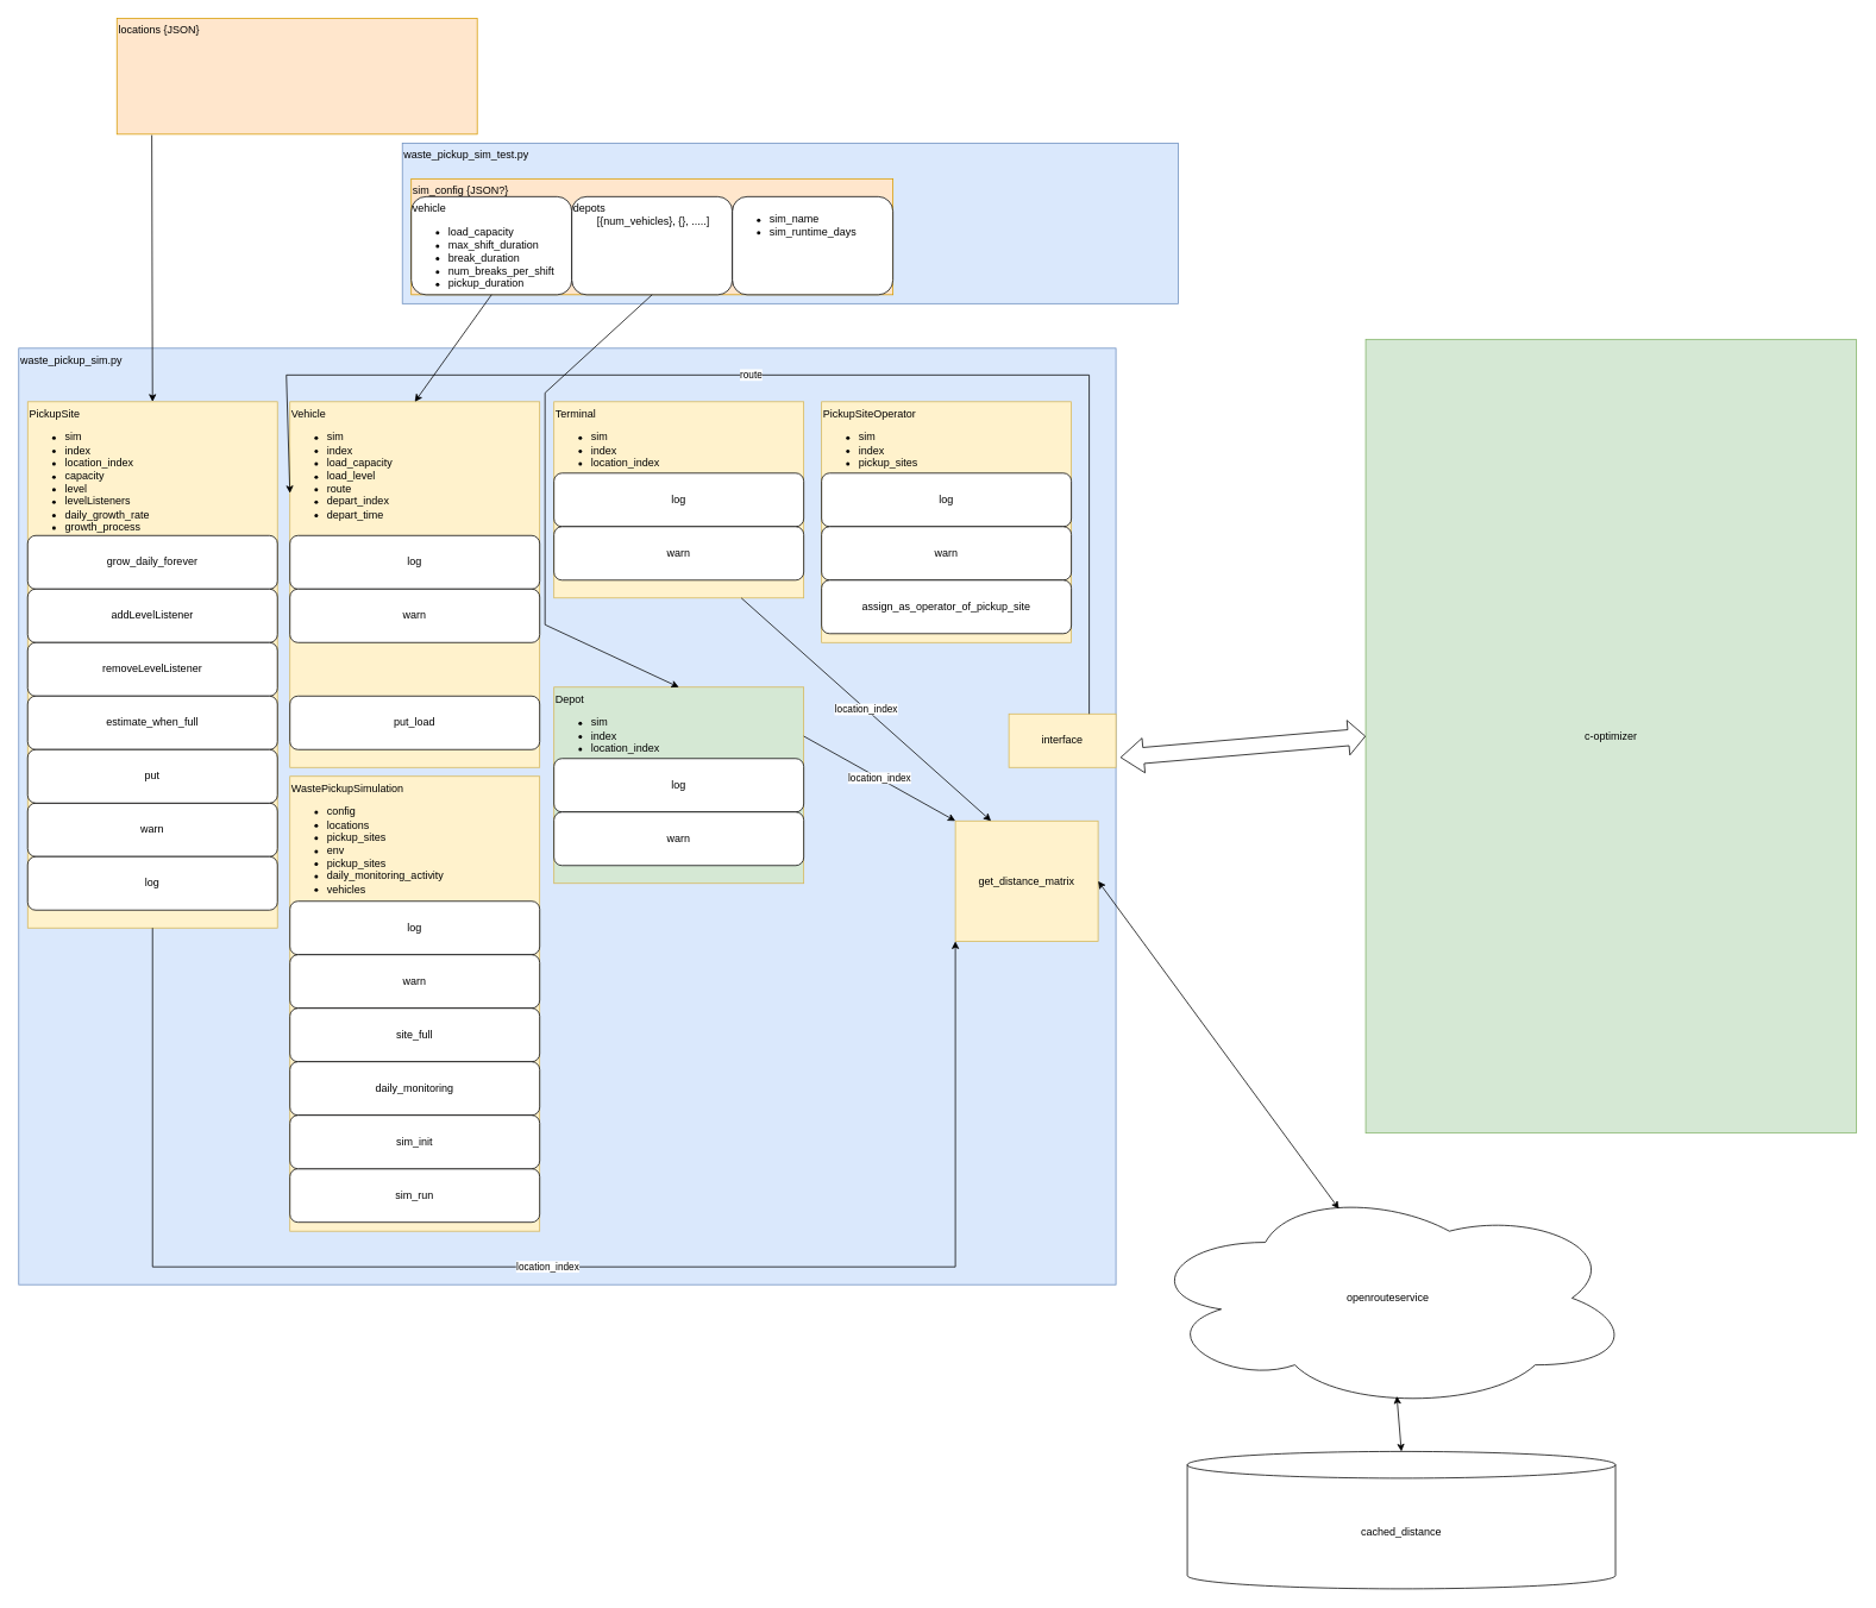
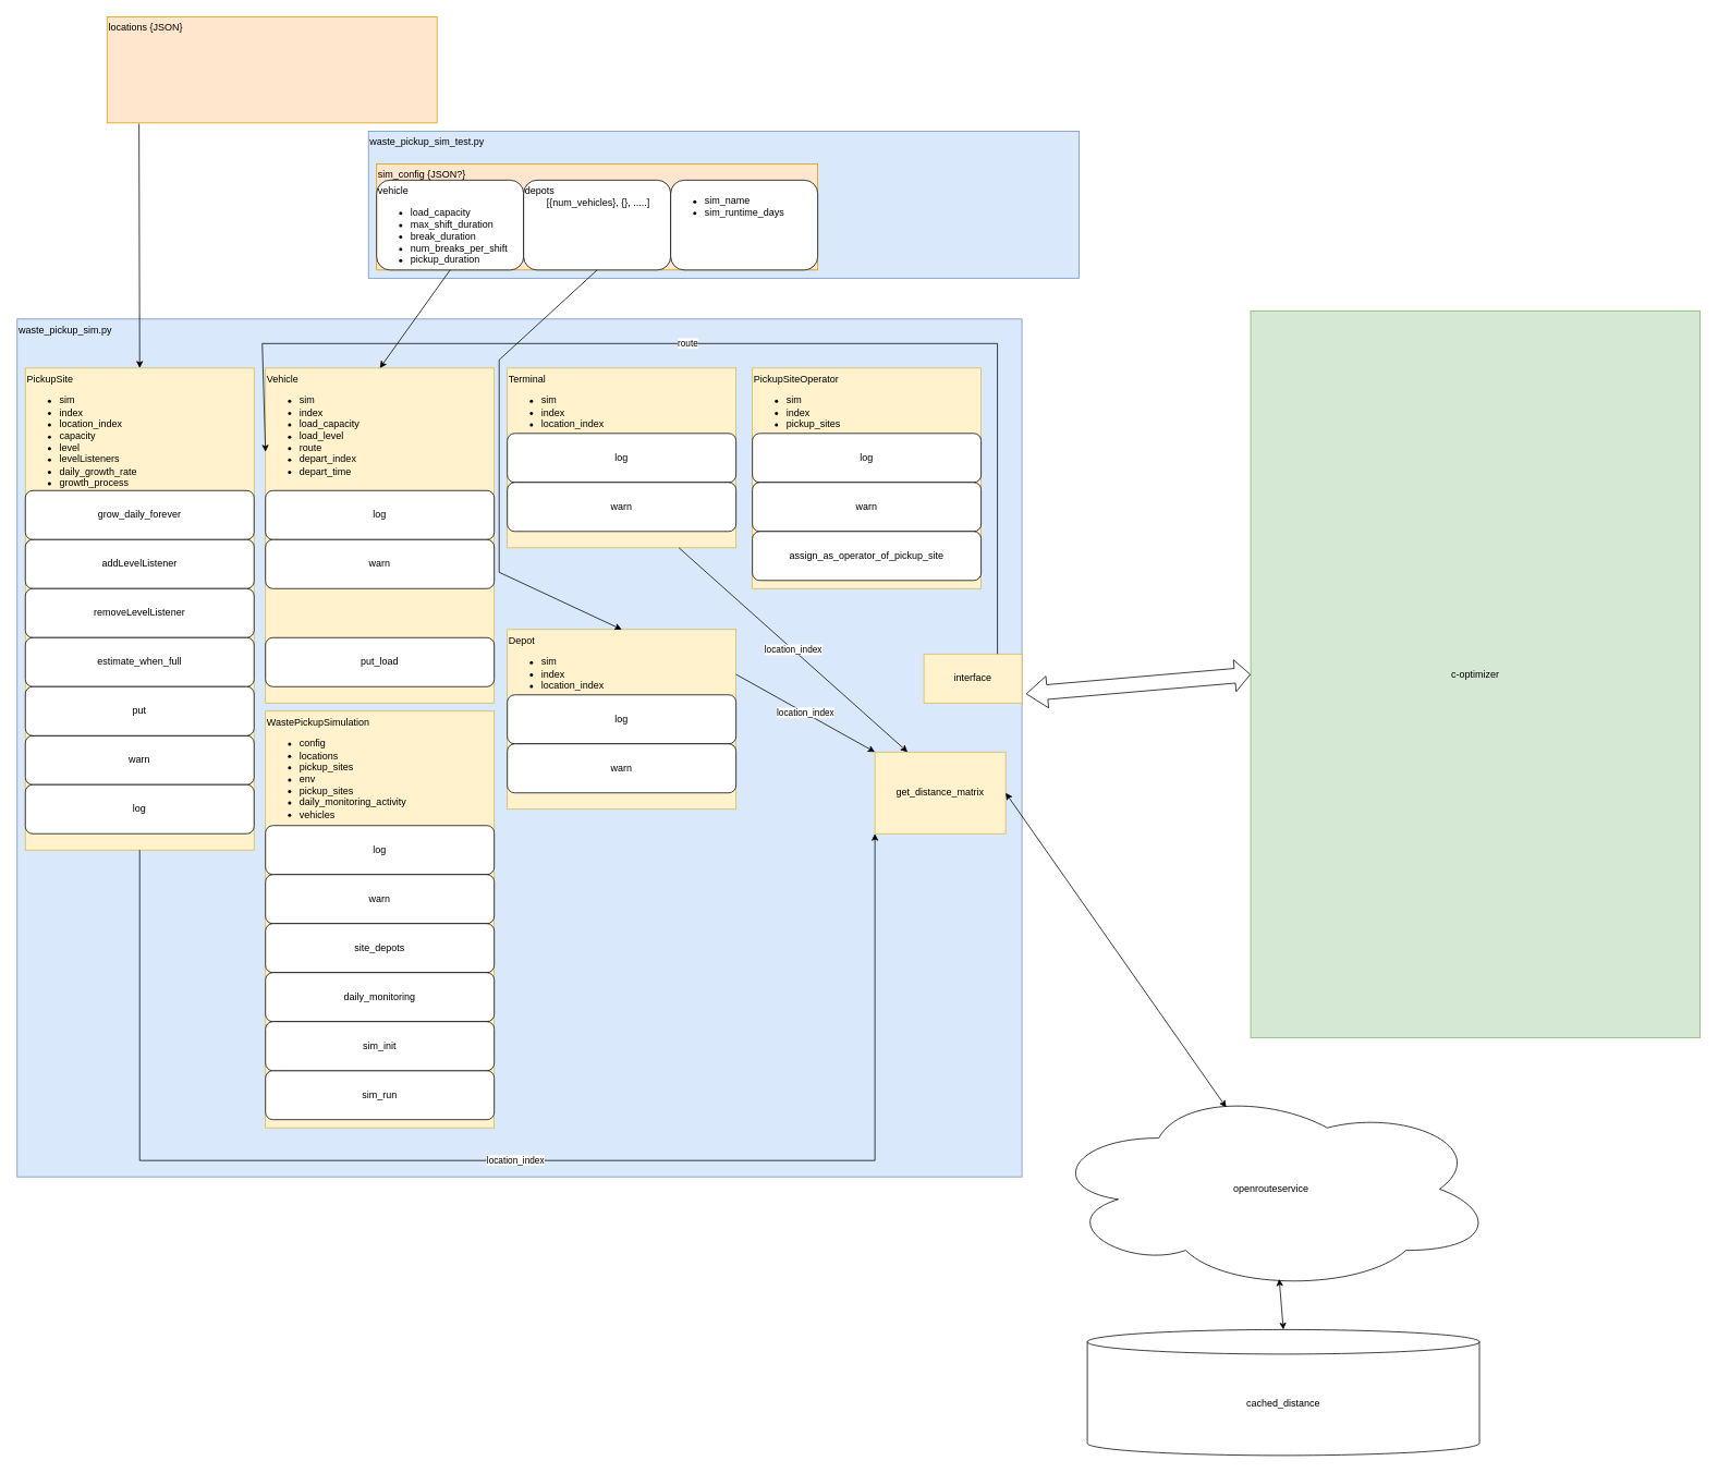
- <mxCell id="23" value="Depot&lt;br&gt;&lt;ul&gt;&lt;li&gt;sim&lt;/li&gt;&lt;li&gt;index&lt;/li&gt;&lt;li&gt;location_index&lt;/li&gt;&lt;/ul&gt;" style="rounded=0;whiteSpace=wrap;html=1;fillColor=#d5e8d4;strokeColor=#d6b656;align=left;verticalAlign=top;" vertex="1" parent="1"><mxGeometry x="620" y="770" width="280" height="220" as="geometry" /></mxCell>
+ <mxCell id="23" value="Depot&lt;br&gt;&lt;ul&gt;&lt;li&gt;sim&lt;/li&gt;&lt;li&gt;index&lt;/li&gt;&lt;li&gt;location_index&lt;/li&gt;&lt;/ul&gt;" style="rounded=0;whiteSpace=wrap;html=1;fillColor=#fff2cc;strokeColor=#d6b656;align=left;verticalAlign=top;" vertex="1" parent="1"><mxGeometry x="620" y="770" width="280" height="220" as="geometry" /></mxCell>
- <mxCell id="47" value="get_distance_matrix" style="rounded=0;whiteSpace=wrap;html=1;fillColor=#fff2cc;strokeColor=#d6b656;" vertex="1" parent="1"><mxGeometry x="1070" y="920" width="160" height="135" as="geometry" /></mxCell>
+ <mxCell id="47" value="get_distance_matrix" style="rounded=0;whiteSpace=wrap;html=1;fillColor=#fff2cc;strokeColor=#d6b656;" vertex="1" parent="1"><mxGeometry x="1070" y="920" width="160" height="100" as="geometry" /></mxCell>
- <mxCell id="33" value="site_full" style="rounded=1;whiteSpace=wrap;html=1;" vertex="1" parent="1"><mxGeometry x="324" y="1130" width="280" height="60" as="geometry" /></mxCell>
+ <mxCell id="33" value="site_depots" style="rounded=1;whiteSpace=wrap;html=1;" vertex="1" parent="1"><mxGeometry x="324" y="1130" width="280" height="60" as="geometry" /></mxCell>
